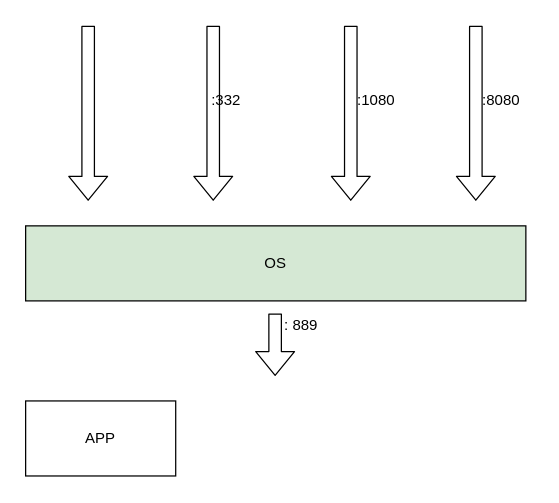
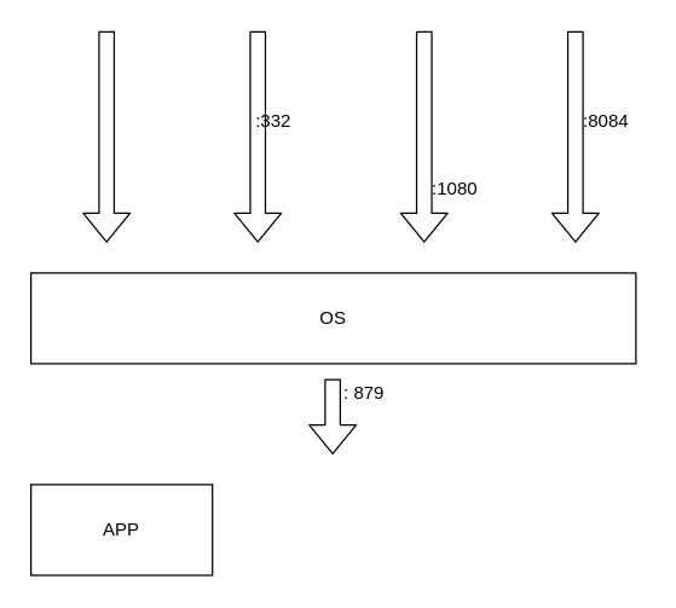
- <mxCell id="8" value=":1080" style="text;html=1;align=center;verticalAlign=middle;resizable=0;points=[];autosize=1;" parent="1" vertex="1"><mxGeometry x="275" y="70" width="50" height="20" as="geometry" /></mxCell>
+ <mxCell id="8" value=":1080" style="text;html=1;align=center;verticalAlign=middle;resizable=0;points=[];autosize=1;" parent="1" vertex="1"><mxGeometry x="275" y="115" width="50" height="20" as="geometry" /></mxCell>
- <mxCell id="10" value=":8080" style="text;html=1;align=center;verticalAlign=middle;resizable=0;points=[];autosize=1;" parent="1" vertex="1"><mxGeometry x="375" y="70" width="50" height="20" as="geometry" /></mxCell>
+ <mxCell id="10" value=":8084" style="text;html=1;align=center;verticalAlign=middle;resizable=0;points=[];autosize=1;" parent="1" vertex="1"><mxGeometry x="375" y="70" width="50" height="20" as="geometry" /></mxCell>
- <mxCell id="2" value="OS" style="rounded=0;whiteSpace=wrap;html=1;fillColor=#d5e8d4;" parent="1" vertex="1"><mxGeometry x="20" y="180" width="400" height="60" as="geometry" /></mxCell>
+ <mxCell id="2" value="OS" style="rounded=0;whiteSpace=wrap;html=1;" parent="1" vertex="1"><mxGeometry x="20" y="180" width="400" height="60" as="geometry" /></mxCell>
- <mxCell id="12" value=": 889" style="text;html=1;align=center;verticalAlign=middle;resizable=0;points=[];autosize=1;" parent="1" vertex="1"><mxGeometry x="220" y="250" width="40" height="20" as="geometry" /></mxCell>
+ <mxCell id="12" value=": 879" style="text;html=1;align=center;verticalAlign=middle;resizable=0;points=[];autosize=1;" parent="1" vertex="1"><mxGeometry x="220" y="250" width="40" height="20" as="geometry" /></mxCell>
